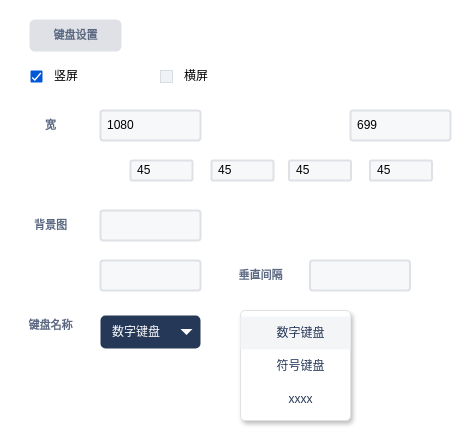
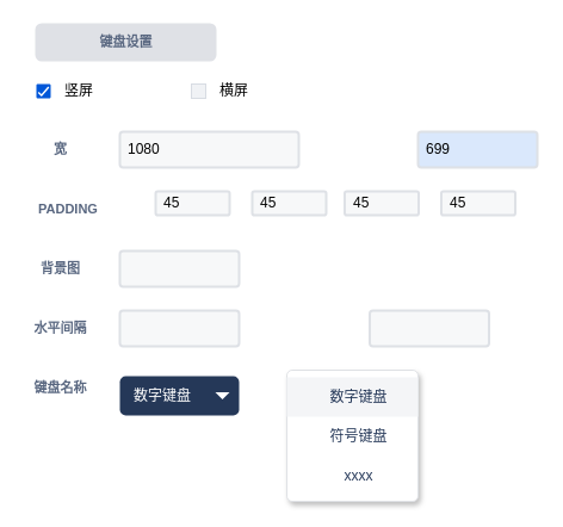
- <mxCell id="2" value="&lt;span style=&quot;color: rgb(89 , 103 , 128) ; font-size: 11px ; text-align: left&quot;&gt;键盘设置&lt;/span&gt;" style="dashed=0;html=1;rounded=1;fillColor=#DFE1E6;strokeColor=#DFE1E6;fontSize=12;align=center;fontStyle=1;strokeWidth=2;fontColor=#42526E" vertex="1" parent="1"><mxGeometry x="30" y="20" width="90" height="30" as="geometry" /></mxCell>
+ <mxCell id="2" value="&lt;span style=&quot;color: rgb(89 , 103 , 128) ; font-size: 11px ; text-align: left&quot;&gt;键盘设置&lt;/span&gt;" style="dashed=0;html=1;rounded=1;fillColor=#DFE1E6;strokeColor=#DFE1E6;fontSize=12;align=center;fontStyle=1;strokeWidth=2;fontColor=#42526E" vertex="1" parent="1"><mxGeometry x="30" y="20" width="150" height="30" as="geometry" /></mxCell>
- <mxCell id="6" value="1080" style="rounded=1;arcSize=9;fillColor=#F7F8F9;align=left;spacingLeft=5;strokeColor=#DEE1E6;html=1;strokeWidth=2;fontSize=12" vertex="1" parent="1"><mxGeometry x="100" y="110" width="100" height="30" as="geometry" /></mxCell>
+ <mxCell id="6" value="1080" style="rounded=1;arcSize=9;fillColor=#F7F8F9;align=left;spacingLeft=5;strokeColor=#DEE1E6;html=1;strokeWidth=2;fontSize=12" vertex="1" parent="1"><mxGeometry x="100" y="110" width="150" height="30" as="geometry" /></mxCell>
- <mxCell id="7" value="699" style="rounded=1;arcSize=9;fillColor=#F7F8F9;align=left;spacingLeft=5;strokeColor=#DEE1E6;html=1;strokeWidth=2;fontSize=12" vertex="1" parent="1"><mxGeometry x="350" y="110" width="100" height="30" as="geometry" /></mxCell>
+ <mxCell id="7" value="699" style="rounded=1;arcSize=9;fillColor=#dae8fc;align=left;spacingLeft=5;strokeColor=#DEE1E6;html=1;strokeWidth=2;fontSize=12;" vertex="1" parent="1"><mxGeometry x="350" y="110" width="100" height="30" as="geometry" /></mxCell>
+ <mxCell id="8" value="PADDING" style="fillColor=none;strokeColor=none;html=1;fontSize=11;fontStyle=0;align=left;fontColor=#596780;fontStyle=1;fontSize=11" vertex="1" parent="1"><mxGeometry x="30" y="165" width="60" height="20" as="geometry" /></mxCell>
+ <mxCell id="15" value="水平间隔" style="fillColor=none;strokeColor=none;html=1;fontSize=11;fontStyle=0;align=center;fontColor=#596780;fontStyle=1;fontSize=11" vertex="1" parent="1"><mxGeometry x="20" y="265" width="60" height="20" as="geometry" /></mxCell>
- <mxCell id="17" value="垂直间隔" style="fillColor=none;strokeColor=none;html=1;fontSize=11;fontStyle=0;align=center;fontColor=#596780;fontStyle=1;fontSize=11" vertex="1" parent="1"><mxGeometry x="229.5" y="265" width="60" height="20" as="geometry" /></mxCell>
